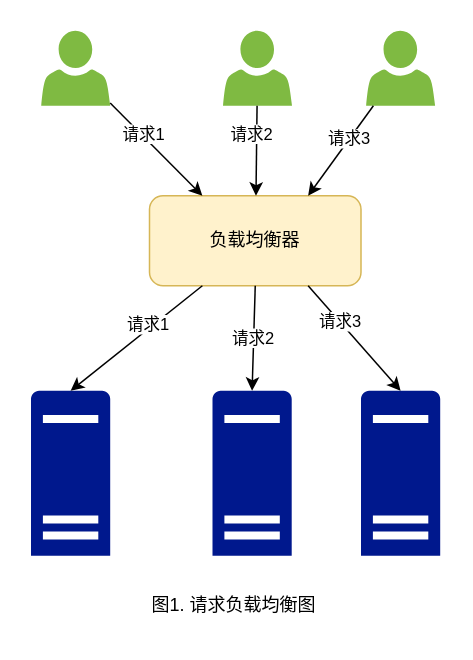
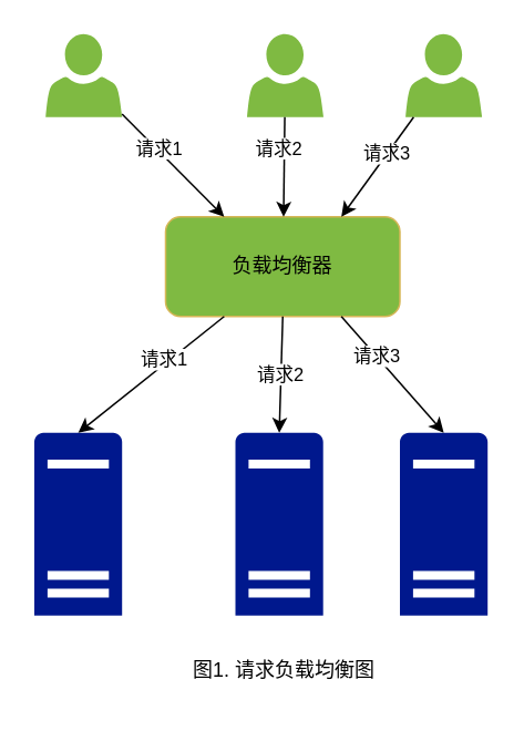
- <mxCell id="5" value="负载均衡器" style="rounded=1;whiteSpace=wrap;html=1;fillColor=#fff2cc;strokeColor=#d6b656;" vertex="1" parent="1"><mxGeometry x="99" y="130" width="141" height="60" as="geometry" /></mxCell>
+ <mxCell id="5" value="负载均衡器" style="rounded=1;whiteSpace=wrap;html=1;fillColor=#7fba42;strokeColor=#d6b656;" vertex="1" parent="1"><mxGeometry x="99" y="130" width="141" height="60" as="geometry" /></mxCell>
- <mxCell id="20" value="图1. 请求负载均衡图" style="text;html=1;align=center;verticalAlign=middle;resizable=0;points=[];autosize=1;strokeColor=none;fillColor=none;" vertex="1" parent="1"><mxGeometry x="90" y="388" width="130" height="30" as="geometry" /></mxCell>
+ <mxCell id="20" value="图1. 请求负载均衡图" style="text;html=1;align=center;verticalAlign=middle;resizable=0;points=[];autosize=1;strokeColor=none;fillColor=none;" vertex="1" parent="1"><mxGeometry x="105" y="388" width="130" height="30" as="geometry" /></mxCell>
